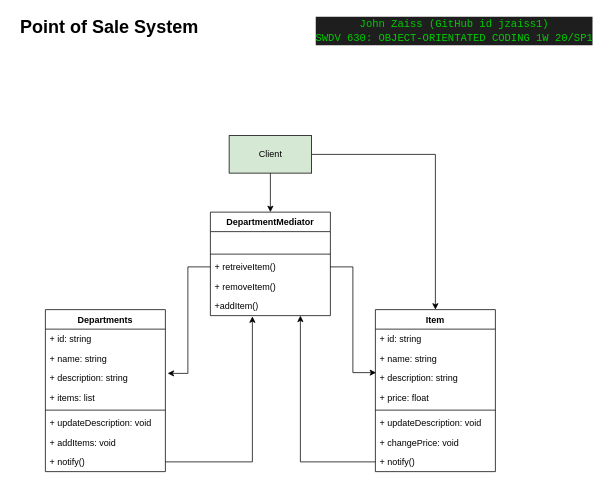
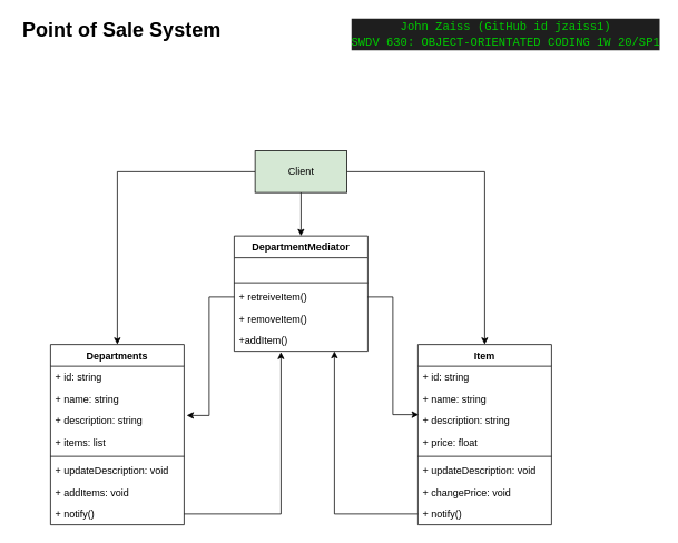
+ <mxCell id="29" style="edgeStyle=orthogonalEdgeStyle;rounded=0;orthogonalLoop=1;jettySize=auto;html=1;entryX=0.5;entryY=0;entryDx=0;entryDy=0;" edge="1" parent="1" source="31" target="19"><mxGeometry relative="1" as="geometry" /></mxCell>
